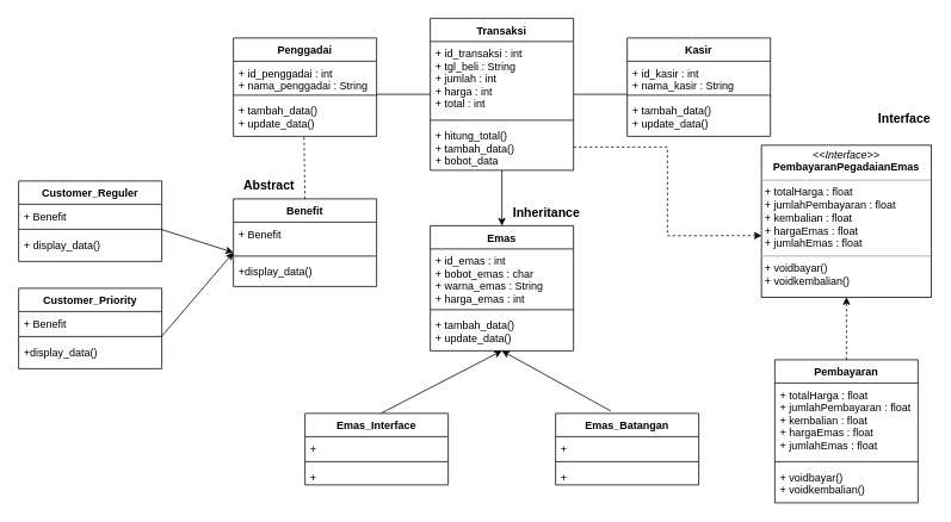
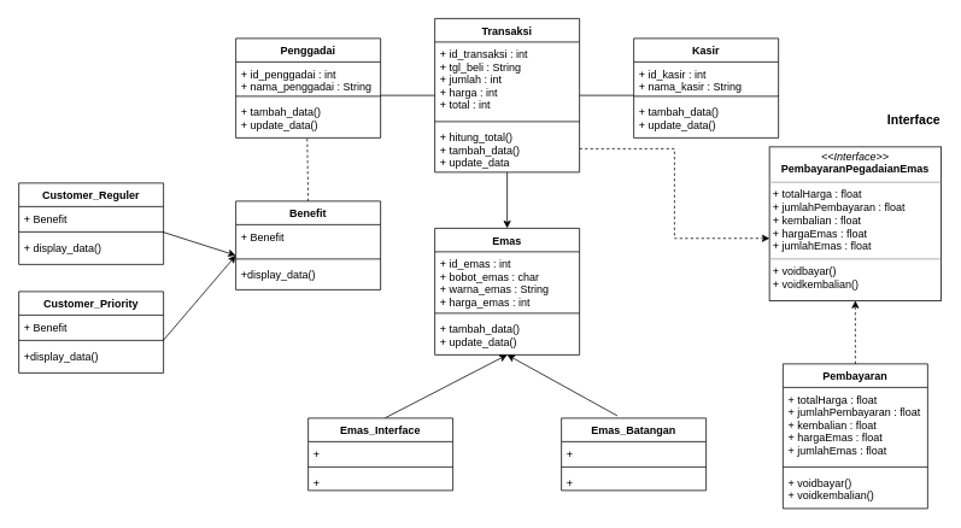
- <mxCell id="9" value="+ hitung_total()&#10;+ tambah_data()&#10;+ bobot_data" style="text;strokeColor=none;fillColor=none;align=left;verticalAlign=top;spacingLeft=4;spacingRight=4;overflow=hidden;rotatable=0;points=[[0,0.5],[1,0.5]];portConstraint=eastwest;" parent="6" vertex="1"><mxGeometry y="118" width="160" height="52" as="geometry" /></mxCell>
+ <mxCell id="9" value="+ hitung_total()&#10;+ tambah_data()&#10;+ update_data" style="text;strokeColor=none;fillColor=none;align=left;verticalAlign=top;spacingLeft=4;spacingRight=4;overflow=hidden;rotatable=0;points=[[0,0.5],[1,0.5]];portConstraint=eastwest;" parent="6" vertex="1"><mxGeometry y="118" width="160" height="52" as="geometry" /></mxCell>
- <mxCell id="44" value="&lt;b&gt;&lt;font style=&quot;font-size: 14px;&quot;&gt;Abstract&lt;/font&gt;&lt;/b&gt;" style="text;html=1;strokeColor=none;fillColor=none;align=center;verticalAlign=middle;whiteSpace=wrap;rounded=0;" parent="1" vertex="1"><mxGeometry x="270" y="192" width="60" height="30" as="geometry" /></mxCell>
- <mxCell id="47" value="&lt;font style=&quot;font-size: 14px;&quot;&gt;&lt;b&gt;Inheritance&lt;/b&gt;&lt;/font&gt;" style="text;html=1;strokeColor=none;fillColor=none;align=center;verticalAlign=middle;whiteSpace=wrap;rounded=0;fontSize=14;" parent="1" vertex="1"><mxGeometry x="580" y="222" width="60" height="30" as="geometry" /></mxCell>
